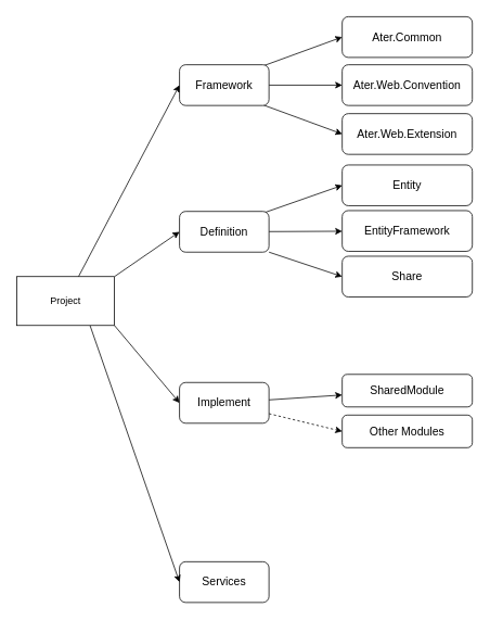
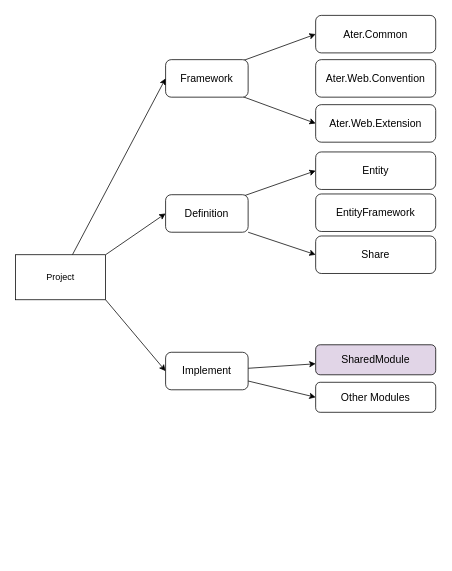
- <mxCell id="6" style="edgeStyle=none;html=1;exitX=1;exitY=0.5;exitDx=0;exitDy=0;" parent="1" source="9" target="20" edge="1"><mxGeometry relative="1" as="geometry" /></mxCell>
- <mxCell id="3" style="edgeStyle=none;html=1;" parent="1" source="5" target="23" edge="1"><mxGeometry relative="1" as="geometry" /></mxCell>
- <mxCell id="25" value="SharedModule" style="whiteSpace=wrap;html=1;fontSize=14;rounded=1;" vertex="1" parent="1"><mxGeometry x="420" y="459" width="160" height="40" as="geometry" /></mxCell>
+ <mxCell id="25" value="SharedModule" style="whiteSpace=wrap;html=1;fontSize=14;rounded=1;fillColor=#e1d5e7;" vertex="1" parent="1"><mxGeometry x="420" y="459" width="160" height="40" as="geometry" /></mxCell>
- <mxCell id="11" style="edgeStyle=none;html=1;entryX=0;entryY=0.5;entryDx=0;entryDy=0;dashed=1;" edge="1" parent="1" source="12" target="26"><mxGeometry relative="1" as="geometry" /></mxCell>
+ <mxCell id="11" style="edgeStyle=none;html=1;entryX=0;entryY=0.5;entryDx=0;entryDy=0;" edge="1" parent="1" source="12" target="26"><mxGeometry relative="1" as="geometry" /></mxCell>
- <mxCell id="17" style="edgeStyle=none;html=1;exitX=0.75;exitY=1;exitDx=0;exitDy=0;entryX=0;entryY=0.5;entryDx=0;entryDy=0;" parent="1" source="18" target="13" edge="1"><mxGeometry relative="1" as="geometry" /></mxCell>
- <mxCell id="13" value="Services" style="rounded=1;whiteSpace=wrap;html=1;fontSize=14;" parent="1" vertex="1"><mxGeometry x="220" y="689" width="110" height="50" as="geometry" /></mxCell>
